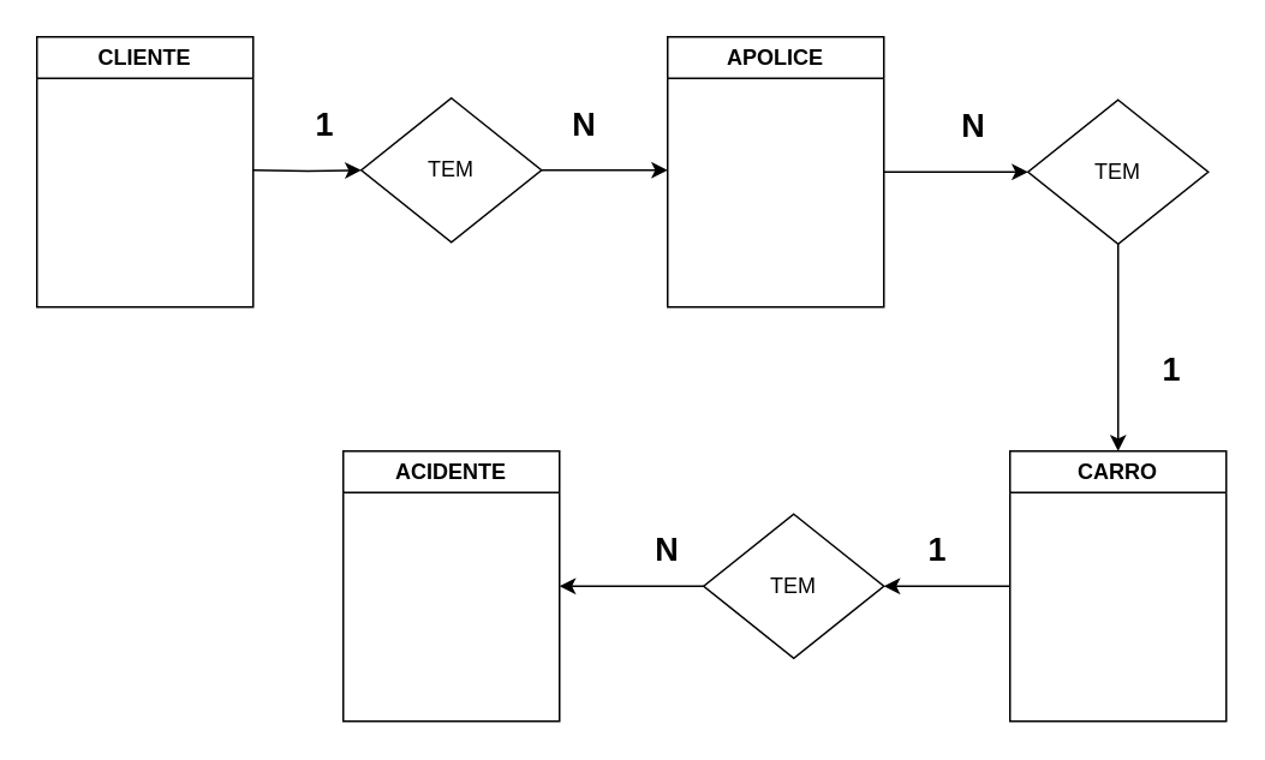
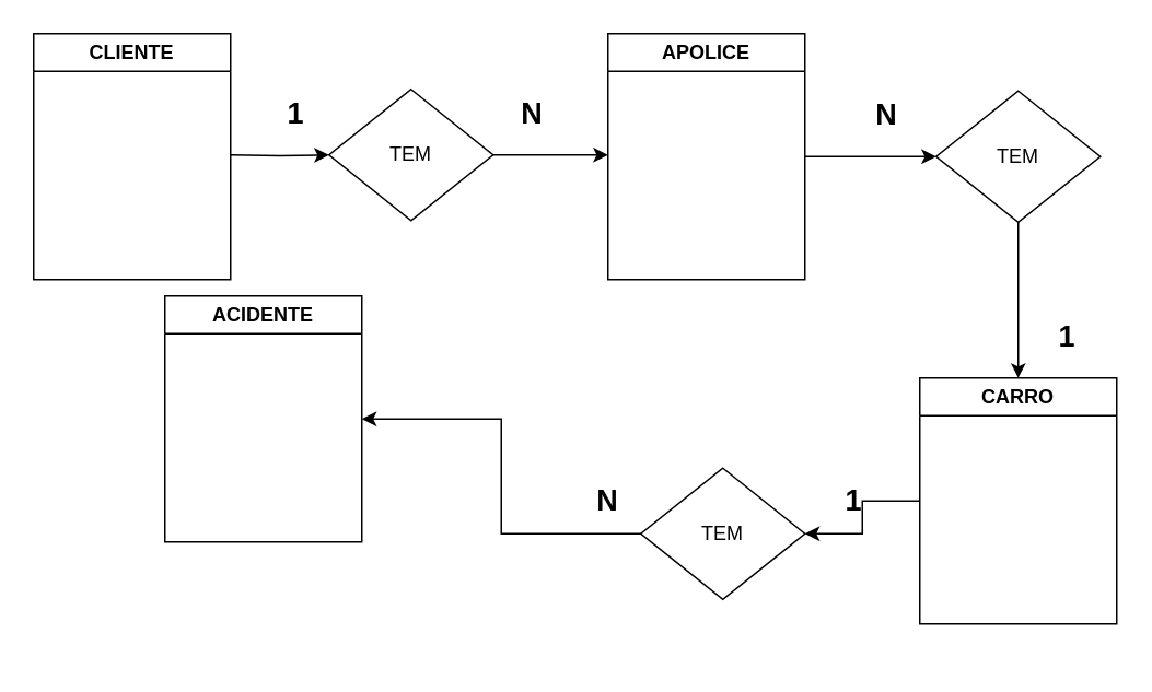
- <mxCell id="8" value="ACIDENTE" style="swimlane;whiteSpace=wrap;html=1;" vertex="1" parent="1"><mxGeometry x="190" y="250" width="120" height="150" as="geometry" /></mxCell>
+ <mxCell id="8" value="ACIDENTE" style="swimlane;whiteSpace=wrap;html=1;" vertex="1" parent="1"><mxGeometry x="100" y="180" width="120" height="150" as="geometry" /></mxCell>
- <mxCell id="7" value="CARRO" style="swimlane;whiteSpace=wrap;html=1;" vertex="1" parent="1"><mxGeometry x="560" y="250" width="120" height="150" as="geometry" /></mxCell>
+ <mxCell id="7" value="CARRO" style="swimlane;whiteSpace=wrap;html=1;" vertex="1" parent="1"><mxGeometry x="560" y="230" width="120" height="150" as="geometry" /></mxCell>
